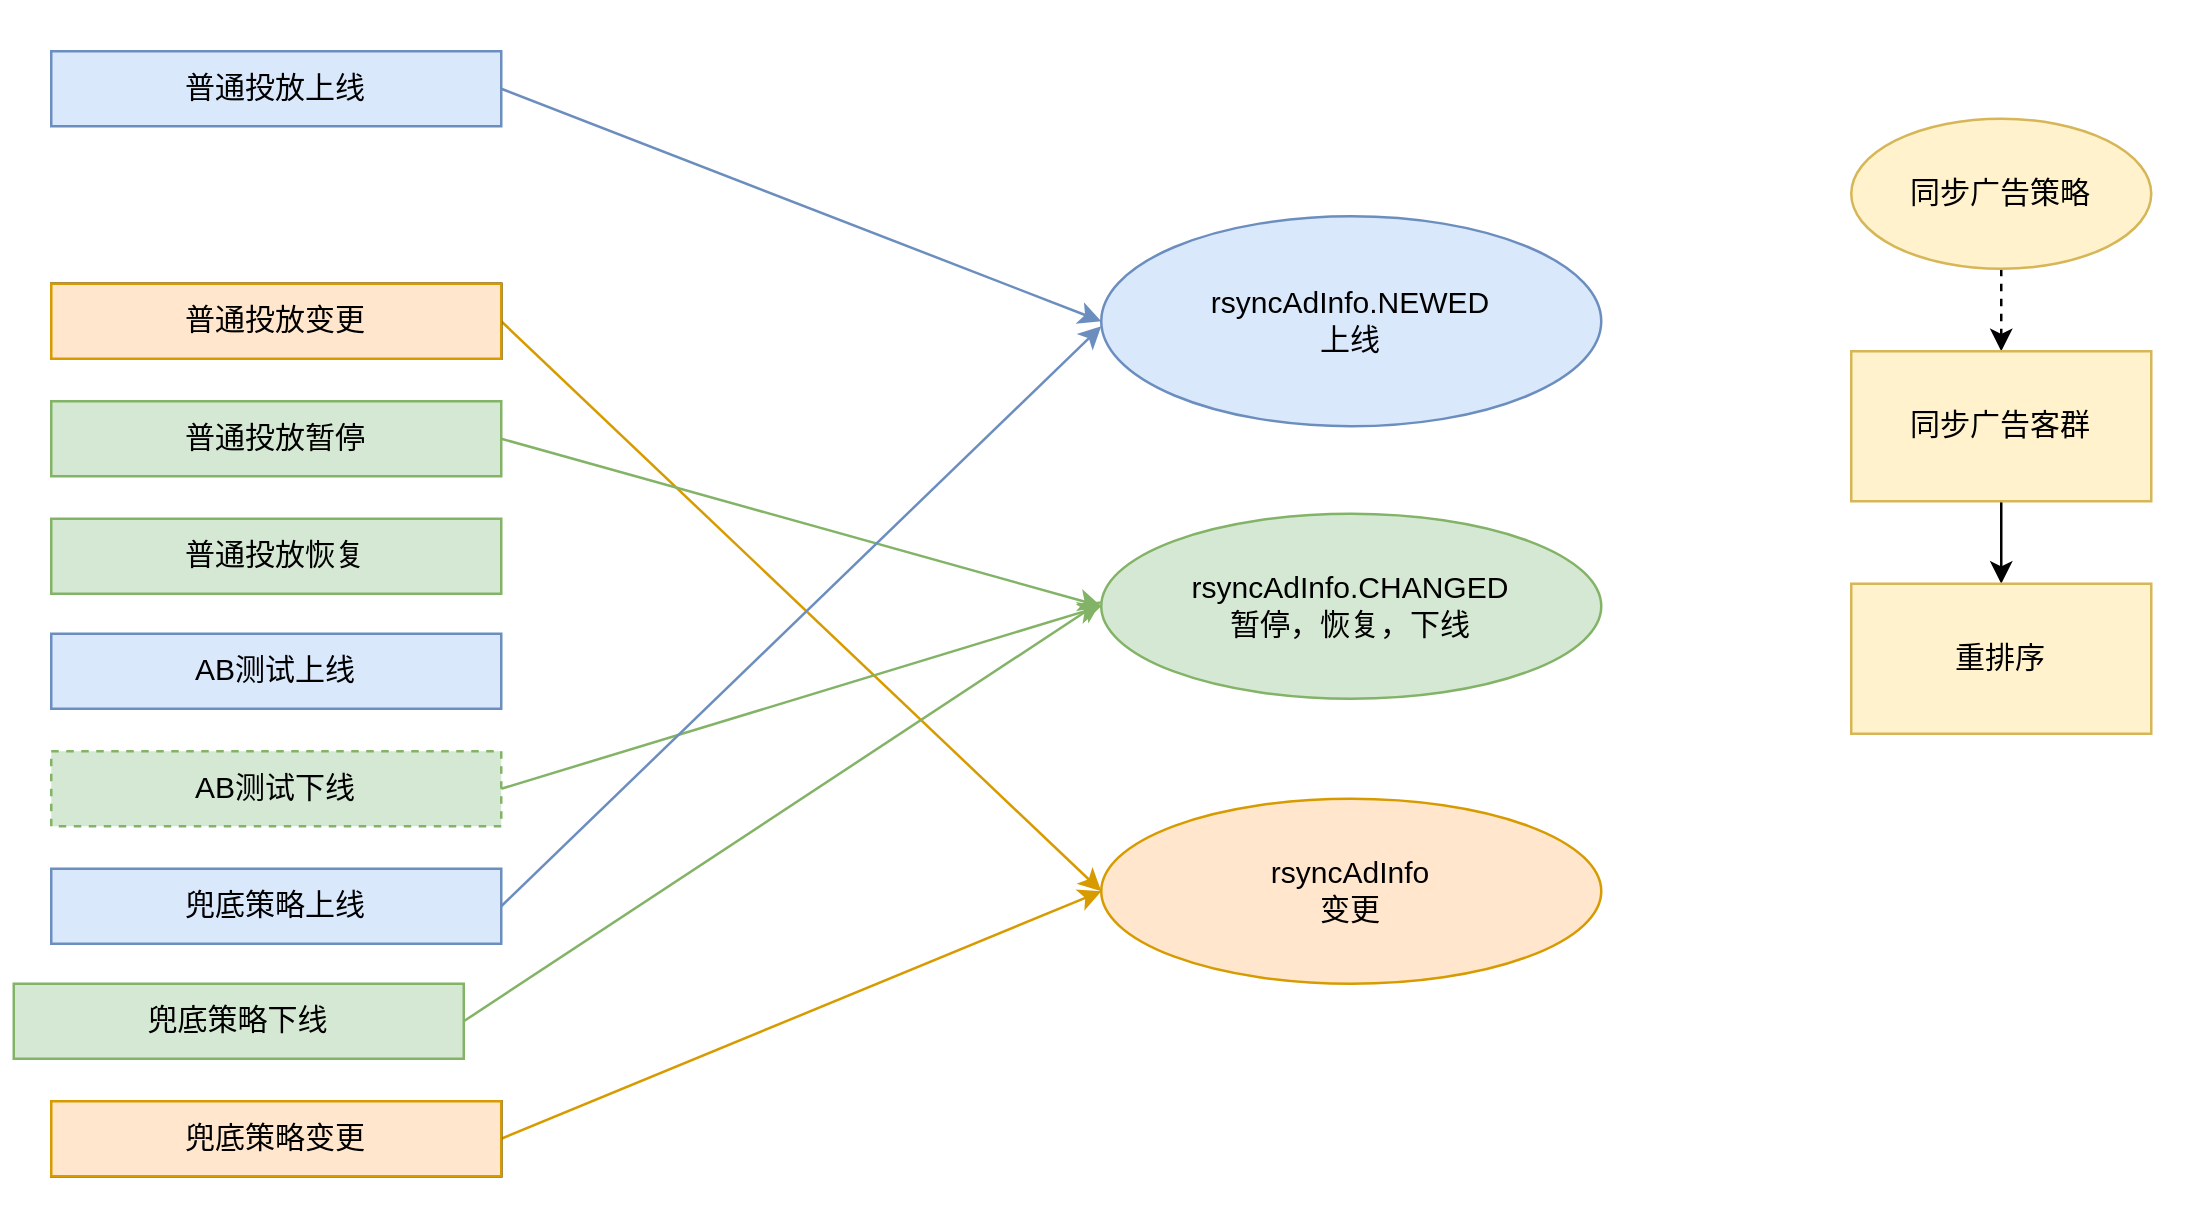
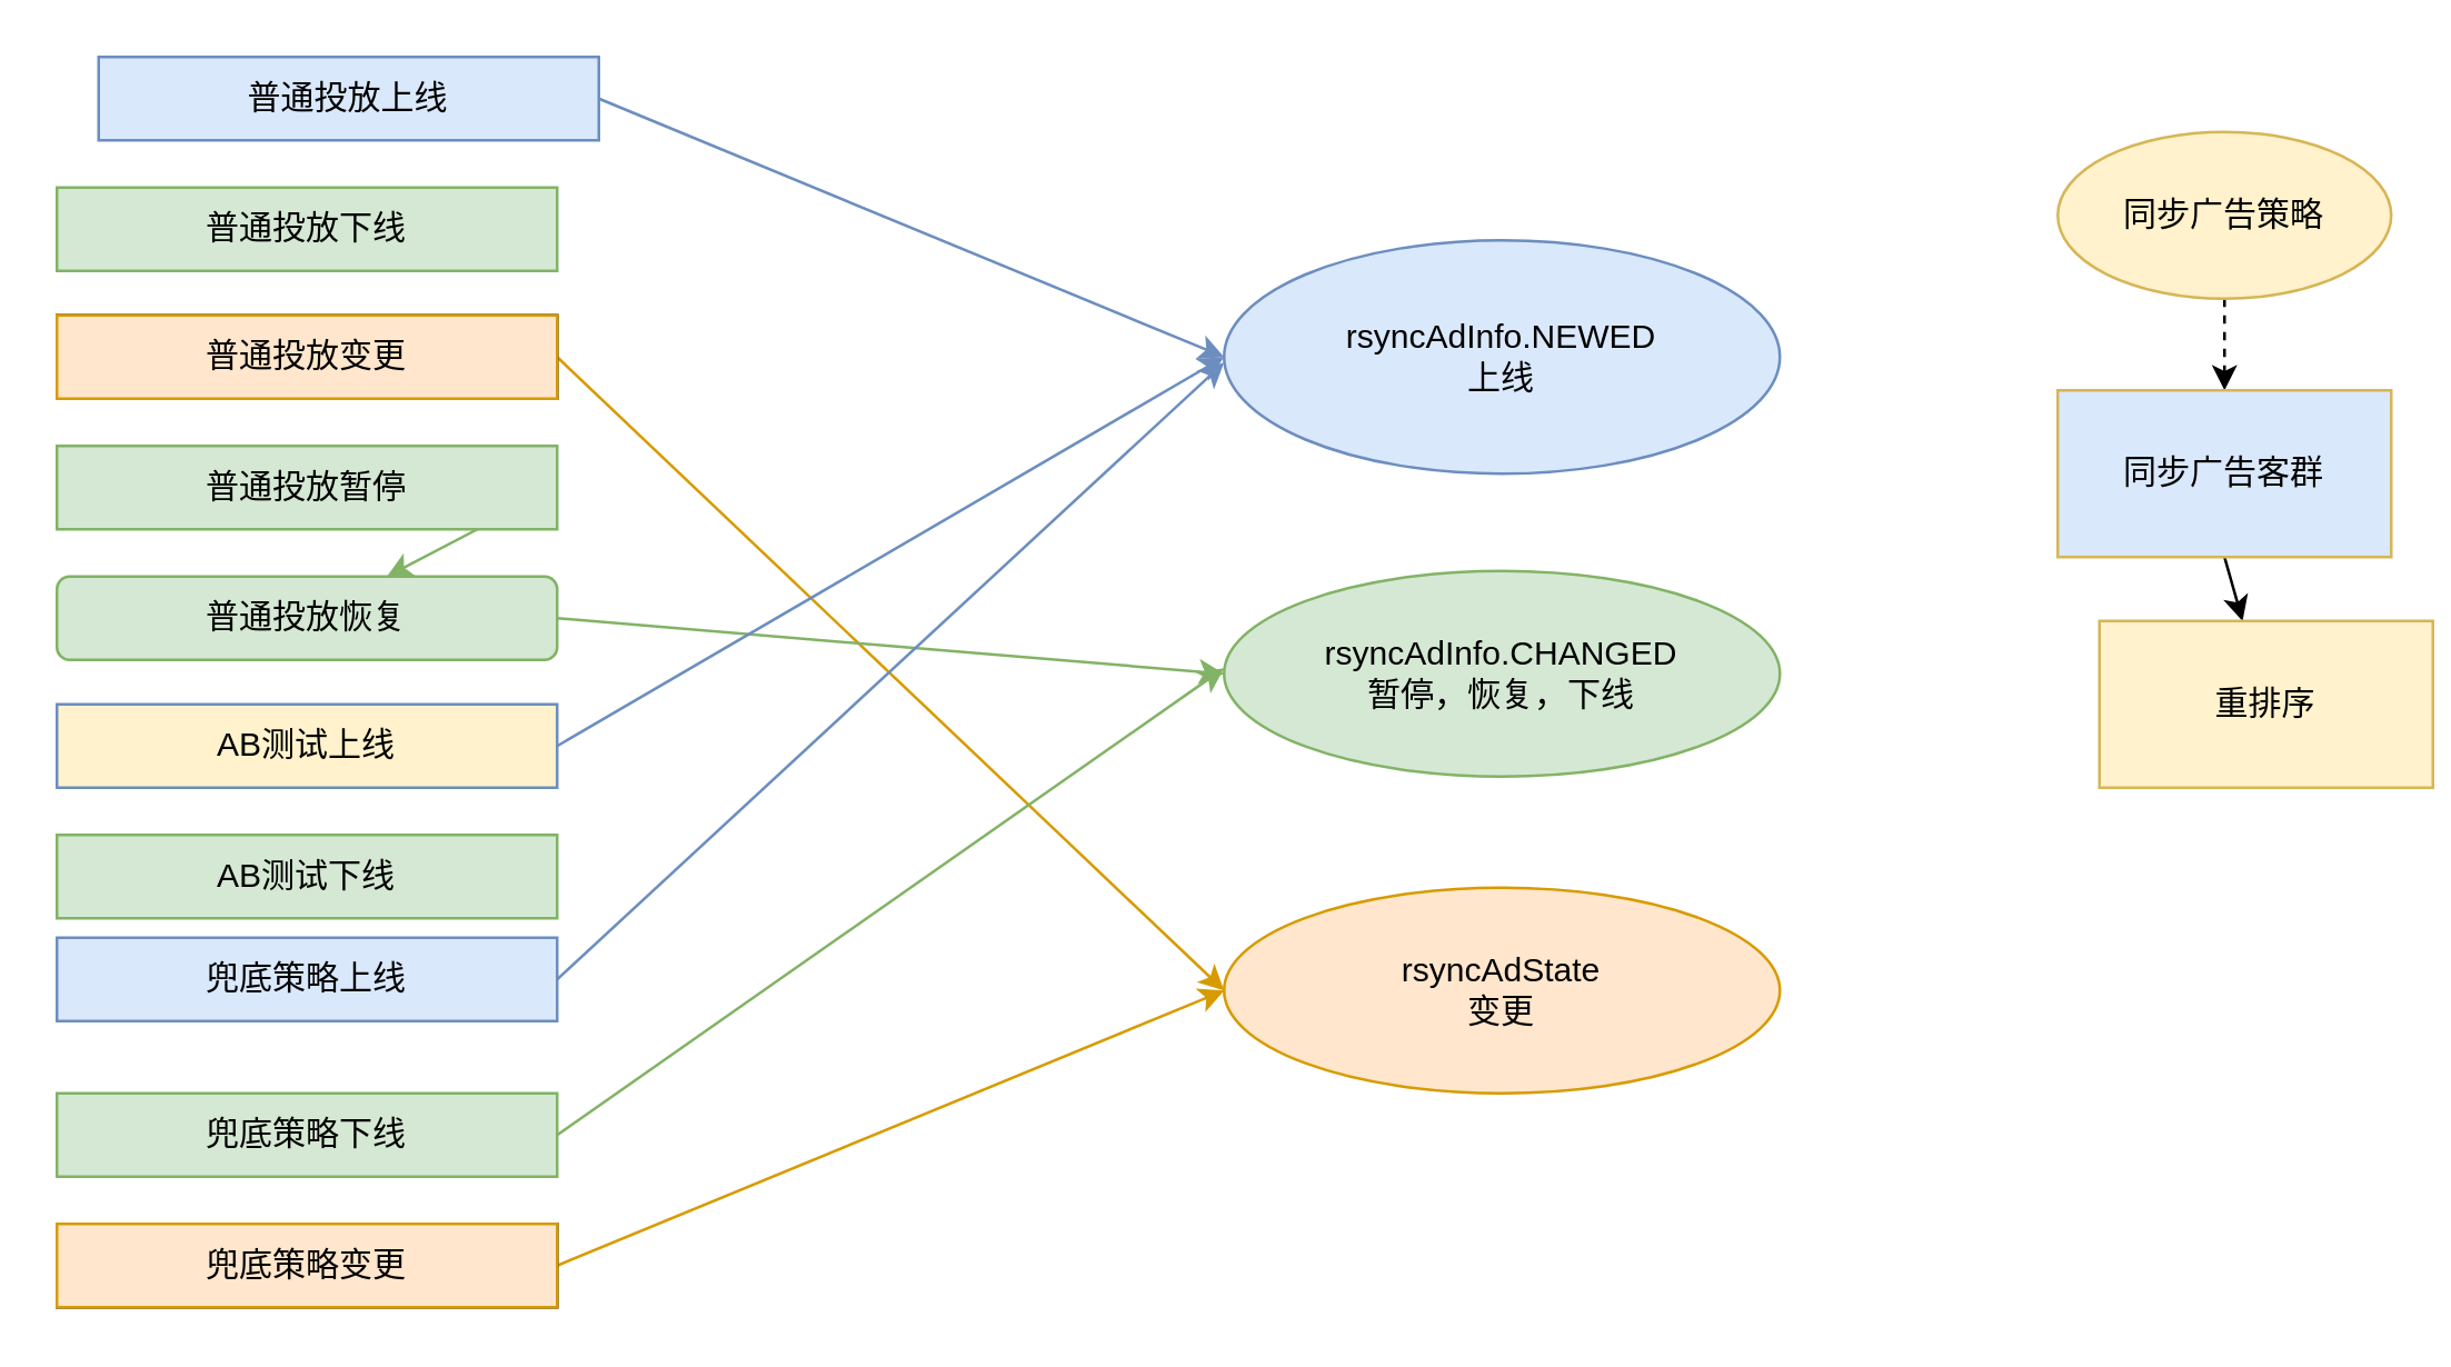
- <mxCell id="6" value="普通投放上线" style="rounded=0;whiteSpace=wrap;html=1;fillColor=#dae8fc;strokeColor=#6c8ebf;" vertex="1" parent="1"><mxGeometry x="20" y="20" width="180" height="30" as="geometry" /></mxCell>
+ <mxCell id="6" value="普通投放上线" style="rounded=0;whiteSpace=wrap;html=1;fillColor=#dae8fc;strokeColor=#6c8ebf;" vertex="1" parent="1"><mxGeometry x="35" y="20" width="180" height="30" as="geometry" /></mxCell>
+ <mxCell id="4" value="普通投放下线" style="rounded=0;whiteSpace=wrap;html=1;fillColor=#d5e8d4;strokeColor=#82b366;" vertex="1" parent="1"><mxGeometry x="20" y="67" width="180" height="30" as="geometry" /></mxCell>
+ <mxCell id="11" style="edgeStyle=none;rounded=0;orthogonalLoop=1;jettySize=auto;html=1;exitX=1;exitY=0.5;exitDx=0;exitDy=0;entryX=0;entryY=0.5;entryDx=0;entryDy=0;fillColor=#dae8fc;strokeColor=#6c8ebf;" edge="1" parent="1" source="12" target="21"><mxGeometry relative="1" as="geometry" /></mxCell>
- <mxCell id="29" value="同步广告客群" style="rounded=0;whiteSpace=wrap;html=1;fillColor=#fff2cc;strokeColor=#d6b656;" vertex="1" parent="1"><mxGeometry x="740" y="140" width="120" height="60" as="geometry" /></mxCell>
+ <mxCell id="29" value="同步广告客群" style="rounded=0;whiteSpace=wrap;html=1;fillColor=#dae8fc;strokeColor=#d6b656;" vertex="1" parent="1"><mxGeometry x="740" y="140" width="120" height="60" as="geometry" /></mxCell>
- <mxCell id="8" value="普通投放恢复" style="rounded=0;whiteSpace=wrap;html=1;fillColor=#d5e8d4;strokeColor=#82b366;" vertex="1" parent="1"><mxGeometry x="20" y="207" width="180" height="30" as="geometry" /></mxCell>
+ <mxCell id="8" value="普通投放恢复" style="whiteSpace=wrap;html=1;fillColor=#d5e8d4;strokeColor=#82b366;rounded=1;" vertex="1" parent="1"><mxGeometry x="20" y="207" width="180" height="30" as="geometry" /></mxCell>
- <mxCell id="9" style="edgeStyle=none;rounded=0;orthogonalLoop=1;jettySize=auto;html=1;exitX=1;exitY=0.5;exitDx=0;exitDy=0;entryX=0;entryY=0.5;entryDx=0;entryDy=0;fillColor=#d5e8d4;strokeColor=#82b366;" edge="1" parent="1" source="10" target="22"><mxGeometry relative="1" as="geometry" /></mxCell>
+ <mxCell id="9" style="edgeStyle=none;rounded=0;orthogonalLoop=1;jettySize=auto;html=1;exitX=1;exitY=0.5;exitDx=0;exitDy=0;fillColor=#d5e8d4;strokeColor=#82b366;" edge="1" parent="1" source="10" target="8"><mxGeometry relative="1" as="geometry" /></mxCell>
+ <mxCell id="7" style="edgeStyle=none;rounded=0;orthogonalLoop=1;jettySize=auto;html=1;exitX=1;exitY=0.5;exitDx=0;exitDy=0;entryX=0;entryY=0.5;entryDx=0;entryDy=0;fillColor=#d5e8d4;strokeColor=#82b366;" edge="1" parent="1" source="8" target="22"><mxGeometry relative="1" as="geometry" /></mxCell>
- <mxCell id="13" style="edgeStyle=none;rounded=0;orthogonalLoop=1;jettySize=auto;html=1;exitX=1;exitY=0.5;exitDx=0;exitDy=0;entryX=0;entryY=0.5;entryDx=0;entryDy=0;fillColor=#d5e8d4;strokeColor=#82b366;" edge="1" parent="1" source="14" target="22"><mxGeometry relative="1" as="geometry" /></mxCell>
- <mxCell id="30" value="重排序" style="rounded=0;whiteSpace=wrap;html=1;fillColor=#fff2cc;strokeColor=#d6b656;" vertex="1" parent="1"><mxGeometry x="740" y="233" width="120" height="60" as="geometry" /></mxCell>
+ <mxCell id="30" value="重排序" style="rounded=0;whiteSpace=wrap;html=1;fillColor=#fff2cc;strokeColor=#d6b656;" vertex="1" parent="1"><mxGeometry x="755" y="223" width="120" height="60" as="geometry" /></mxCell>
- <mxCell id="12" value="AB测试上线" style="rounded=0;whiteSpace=wrap;html=1;fillColor=#dae8fc;strokeColor=#6c8ebf;" vertex="1" parent="1"><mxGeometry x="20" y="253" width="180" height="30" as="geometry" /></mxCell>
+ <mxCell id="12" value="AB测试上线" style="rounded=0;whiteSpace=wrap;html=1;fillColor=#fff2cc;strokeColor=#6c8ebf;" vertex="1" parent="1"><mxGeometry x="20" y="253" width="180" height="30" as="geometry" /></mxCell>
- <mxCell id="14" value="AB测试下线" style="rounded=0;whiteSpace=wrap;html=1;fillColor=#d5e8d4;strokeColor=#82b366;dashed=1;" vertex="1" parent="1"><mxGeometry x="20" y="300" width="180" height="30" as="geometry" /></mxCell>
+ <mxCell id="14" value="AB测试下线" style="rounded=0;whiteSpace=wrap;html=1;fillColor=#d5e8d4;strokeColor=#82b366;" vertex="1" parent="1"><mxGeometry x="20" y="300" width="180" height="30" as="geometry" /></mxCell>
- <mxCell id="23" value="rsyncAdInfo&lt;br&gt;变更" style="ellipse;whiteSpace=wrap;html=1;fillColor=#ffe6cc;strokeColor=#d79b00;" vertex="1" parent="1"><mxGeometry x="440" y="319" width="200" height="74" as="geometry" /></mxCell>
+ <mxCell id="23" value="rsyncAdState&lt;br&gt;变更" style="ellipse;whiteSpace=wrap;html=1;fillColor=#ffe6cc;strokeColor=#d79b00;" vertex="1" parent="1"><mxGeometry x="440" y="319" width="200" height="74" as="geometry" /></mxCell>
- <mxCell id="16" value="兜底策略上线" style="rounded=0;whiteSpace=wrap;html=1;fillColor=#dae8fc;strokeColor=#6c8ebf;" vertex="1" parent="1"><mxGeometry x="20" y="347" width="180" height="30" as="geometry" /></mxCell>
+ <mxCell id="16" value="兜底策略上线" style="rounded=0;whiteSpace=wrap;html=1;fillColor=#dae8fc;strokeColor=#6c8ebf;" vertex="1" parent="1"><mxGeometry x="20" y="337" width="180" height="30" as="geometry" /></mxCell>
- <mxCell id="18" value="兜底策略下线" style="rounded=0;whiteSpace=wrap;html=1;fillColor=#d5e8d4;strokeColor=#82b366;" vertex="1" parent="1"><mxGeometry x="5" y="393" width="180" height="30" as="geometry" /></mxCell>
+ <mxCell id="18" value="兜底策略下线" style="rounded=0;whiteSpace=wrap;html=1;fillColor=#d5e8d4;strokeColor=#82b366;" vertex="1" parent="1"><mxGeometry x="20" y="393" width="180" height="30" as="geometry" /></mxCell>
